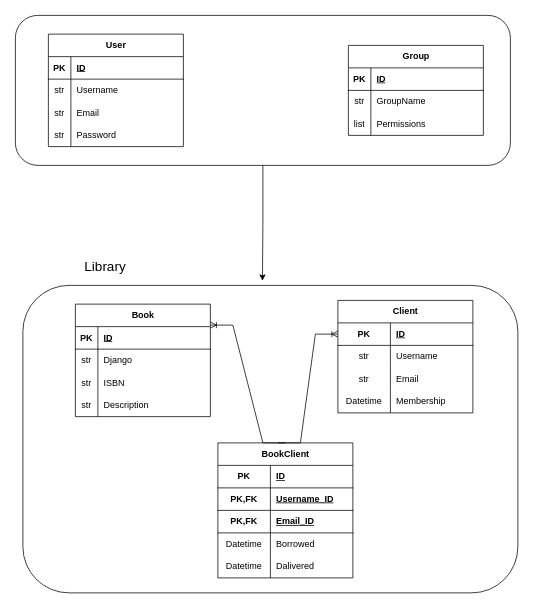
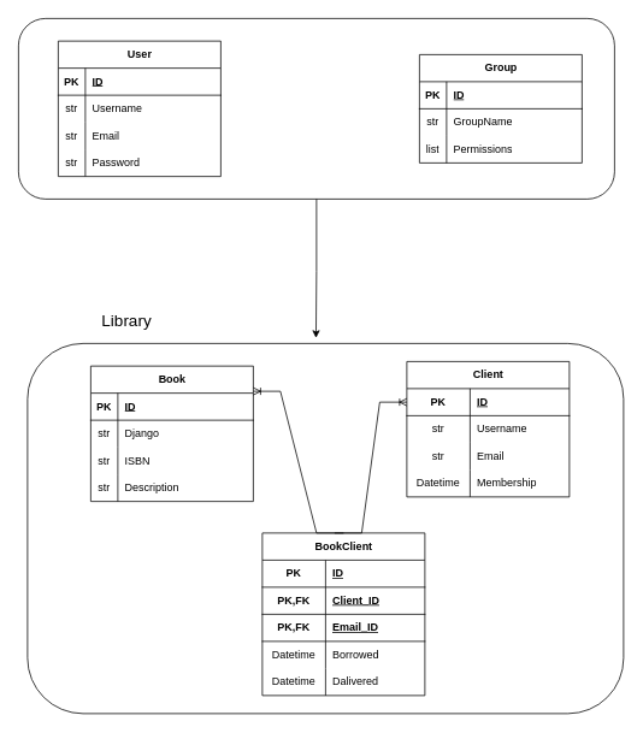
- <mxCell id="60" value="Username_ID" style="shape=partialRectangle;connectable=0;fillColor=none;top=0;left=0;bottom=0;right=0;align=left;spacingLeft=6;fontStyle=5;overflow=hidden;whiteSpace=wrap;html=1;" parent="58" vertex="1"><mxGeometry x="70" width="110" height="30" as="geometry"><mxRectangle width="110" height="30" as="alternateBounds" /></mxGeometry></mxCell>
+ <mxCell id="60" value="Client_ID" style="shape=partialRectangle;connectable=0;fillColor=none;top=0;left=0;bottom=0;right=0;align=left;spacingLeft=6;fontStyle=5;overflow=hidden;whiteSpace=wrap;html=1;" parent="58" vertex="1"><mxGeometry x="70" width="110" height="30" as="geometry"><mxRectangle width="110" height="30" as="alternateBounds" /></mxGeometry></mxCell>
